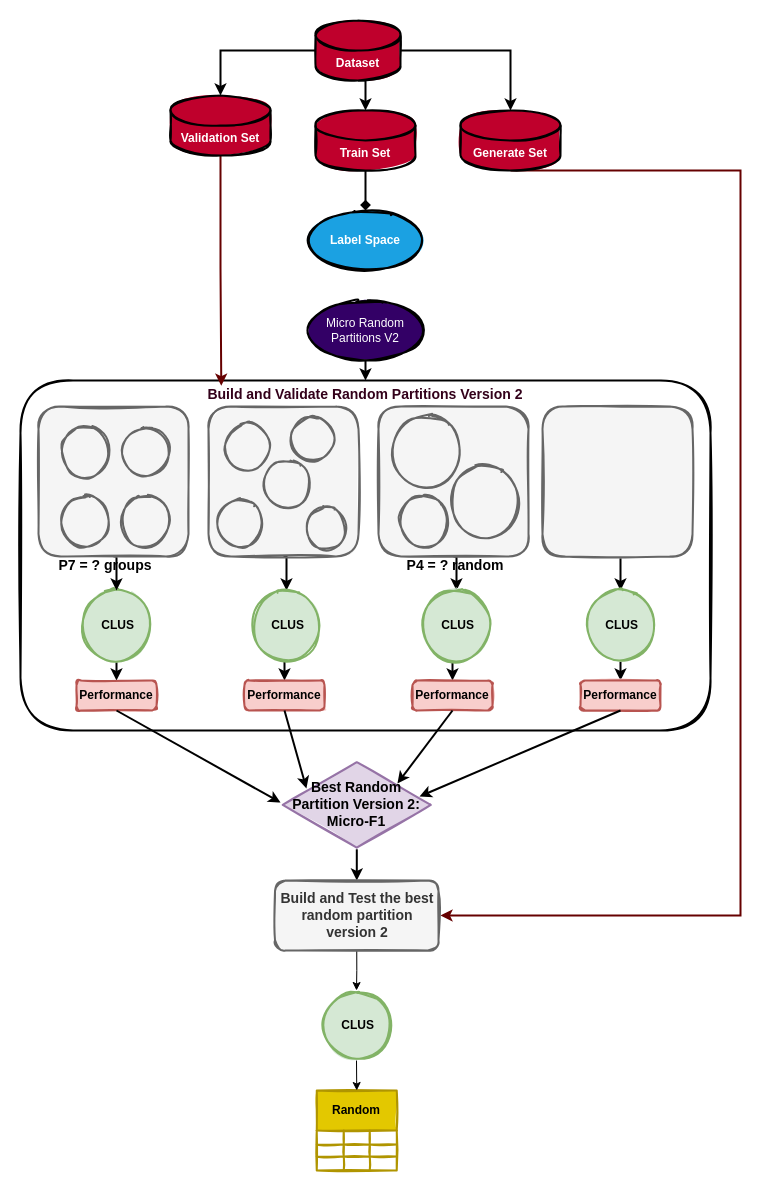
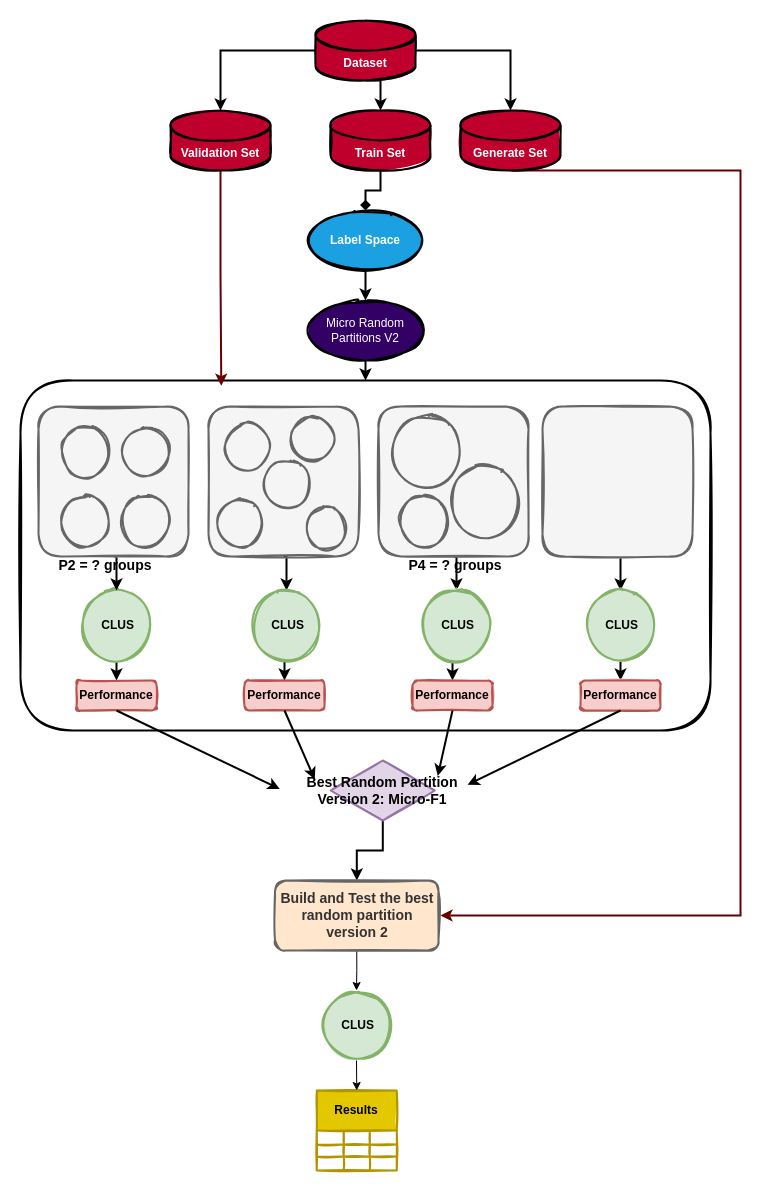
- <mxCell id="6" value="Dataset" style="shape=cylinder3;whiteSpace=wrap;html=1;boundedLbl=1;backgroundOutline=1;size=15;fillColor=#BF002C;strokeColor=#000000;strokeWidth=2;sketch=1;fillWeight=2;hachureGap=8;fillStyle=solid;fontStyle=1;fontColor=#FFFFFF;" parent="1" vertex="1"><mxGeometry x="315" y="20" width="85" height="60" as="geometry" /></mxCell>
+ <mxCell id="6" value="Dataset" style="shape=cylinder3;whiteSpace=wrap;html=1;boundedLbl=1;backgroundOutline=1;size=15;fillColor=#BF002C;strokeColor=#000000;strokeWidth=2;sketch=1;fillWeight=2;hachureGap=8;fillStyle=solid;fontStyle=1;fontColor=#FFFFFF;" parent="1" vertex="1"><mxGeometry x="315" y="20" width="100" height="60" as="geometry" /></mxCell>
- <mxCell id="27" value="Validation Set" style="shape=cylinder3;whiteSpace=wrap;html=1;boundedLbl=1;backgroundOutline=1;size=15;strokeColor=#000000;fillColor=#BF002C;strokeWidth=2;sketch=1;fillWeight=2;hachureGap=8;fillStyle=solid;fontStyle=1;fontColor=#FFFFFF;" parent="1" vertex="1"><mxGeometry x="170" y="95" width="100" height="60" as="geometry" /></mxCell>
+ <mxCell id="27" value="Validation Set" style="shape=cylinder3;whiteSpace=wrap;html=1;boundedLbl=1;backgroundOutline=1;size=15;strokeColor=#000000;fillColor=#BF002C;strokeWidth=2;sketch=1;fillWeight=2;hachureGap=8;fillStyle=solid;fontStyle=1;fontColor=#FFFFFF;" parent="1" vertex="1"><mxGeometry x="170" y="110" width="100" height="60" as="geometry" /></mxCell>
- <mxCell id="8" value="Train Set" style="shape=cylinder3;whiteSpace=wrap;html=1;boundedLbl=1;backgroundOutline=1;size=15;strokeColor=#000000;fillColor=#BF002C;strokeWidth=2;sketch=1;fillWeight=2;hachureGap=8;fillStyle=solid;fontStyle=1;fontColor=#FFFFFF;" parent="1" vertex="1"><mxGeometry x="315" y="110" width="100" height="60" as="geometry" /></mxCell>
+ <mxCell id="8" value="Train Set" style="shape=cylinder3;whiteSpace=wrap;html=1;boundedLbl=1;backgroundOutline=1;size=15;strokeColor=#000000;fillColor=#BF002C;strokeWidth=2;sketch=1;fillWeight=2;hachureGap=8;fillStyle=solid;fontStyle=1;fontColor=#FFFFFF;" parent="1" vertex="1"><mxGeometry x="330" y="110" width="100" height="60" as="geometry" /></mxCell>
+ <mxCell id="28" style="edgeStyle=orthogonalEdgeStyle;rounded=0;orthogonalLoop=1;jettySize=auto;html=1;exitX=0.5;exitY=1;exitDx=0;exitDy=0;entryX=0.5;entryY=0;entryDx=0;entryDy=0;fontColor=#FFFFFF;strokeWidth=2;" parent="1" source="29" target="46" edge="1"><mxGeometry relative="1" as="geometry" /></mxCell>
- <mxCell id="47" value="Build and Validate Random Partitions Version 2" style="text;html=1;strokeColor=none;fillColor=none;align=center;verticalAlign=middle;whiteSpace=wrap;rounded=0;fontStyle=1;fontSize=14;fontColor=#33001A;" parent="1" vertex="1"><mxGeometry x="90" y="384" width="550" height="20" as="geometry" /></mxCell>
- <mxCell id="48" value="P7 = ? groups" style="text;html=1;strokeColor=none;fillColor=none;align=center;verticalAlign=middle;whiteSpace=wrap;rounded=0;fontColor=#000000;fontStyle=1;fontSize=14;" parent="1" vertex="1"><mxGeometry x="40" y="555" width="130" height="20" as="geometry" /></mxCell>
+ <mxCell id="48" value="P2 = ? groups" style="text;html=1;strokeColor=none;fillColor=none;align=center;verticalAlign=middle;whiteSpace=wrap;rounded=0;fontColor=#000000;fontStyle=1;fontSize=14;" parent="1" vertex="1"><mxGeometry x="40" y="555" width="130" height="20" as="geometry" /></mxCell>
- <mxCell id="49" value="P4 = ? random" style="text;html=1;strokeColor=none;fillColor=none;align=center;verticalAlign=middle;whiteSpace=wrap;rounded=0;fontColor=#000000;fontStyle=1;fontSize=14;" parent="1" vertex="1"><mxGeometry x="391" y="555" width="128" height="20" as="geometry" /></mxCell>
+ <mxCell id="49" value="P4 = ? groups" style="text;html=1;strokeColor=none;fillColor=none;align=center;verticalAlign=middle;whiteSpace=wrap;rounded=0;fontColor=#000000;fontStyle=1;fontSize=14;" parent="1" vertex="1"><mxGeometry x="391" y="555" width="128" height="20" as="geometry" /></mxCell>
- <mxCell id="57" value="Best Random Partition Version 2: Micro-F1" style="html=1;whiteSpace=wrap;aspect=fixed;shape=isoRectangle;fontSize=14;rounded=1;fontStyle=1;strokeWidth=2;sketch=1;fillWeight=4;hachureGap=8;hachureAngle=45;fillStyle=solid;fillColor=#e1d5e7;strokeColor=#9673a6;" parent="1" vertex="1"><mxGeometry x="282.25" y="760" width="148" height="88.8" as="geometry" /></mxCell>
+ <mxCell id="57" value="Best Random Partition Version 2: Micro-F1" style="html=1;whiteSpace=wrap;aspect=fixed;shape=isoRectangle;fontSize=14;rounded=1;fontStyle=1;strokeWidth=2;sketch=1;fillWeight=4;hachureGap=8;hachureAngle=45;fillStyle=solid;fillColor=#e1d5e7;strokeColor=#9673a6;" parent="1" vertex="1"><mxGeometry x="282.25" y="760" width="200" height="60" as="geometry" /></mxCell>
- <mxCell id="63" value="Build and Test the best random partition version 2" style="rounded=1;whiteSpace=wrap;html=1;strokeWidth=2;fillWeight=4;hachureGap=8;hachureAngle=45;sketch=1;fillStyle=solid;fontStyle=1;fontSize=14;fillColor=#f5f5f5;fontColor=#333333;strokeColor=#666666;" parent="1" vertex="1"><mxGeometry x="274.5" y="880" width="163.5" height="70" as="geometry" /></mxCell>
+ <mxCell id="63" value="Build and Test the best random partition version 2" style="rounded=1;whiteSpace=wrap;html=1;strokeWidth=2;fillWeight=4;hachureGap=8;hachureAngle=45;sketch=1;fillStyle=solid;fontStyle=1;fontSize=14;fillColor=#ffe6cc;fontColor=#333333;strokeColor=#666666;" parent="1" vertex="1"><mxGeometry x="274.5" y="880" width="163.5" height="70" as="geometry" /></mxCell>
- <mxCell id="11" value="Random" style="shape=table;html=1;whiteSpace=wrap;container=1;collapsible=0;childLayout=tableLayout;fontStyle=1;align=center;fontColor=#000000;fillColor=#e3c800;strokeColor=#B09500;strokeWidth=2;sketch=1;fillWeight=2;hachureGap=8;fillStyle=solid;" parent="1" vertex="1"><mxGeometry x="316.25" y="1090" width="80" height="80" as="geometry" /></mxCell>
+ <mxCell id="11" value="Results" style="shape=table;html=1;whiteSpace=wrap;container=1;collapsible=0;childLayout=tableLayout;fontStyle=1;align=center;fontColor=#000000;fillColor=#e3c800;strokeColor=#B09500;strokeWidth=2;sketch=1;fillWeight=2;hachureGap=8;fillStyle=solid;" parent="1" vertex="1"><mxGeometry x="316.25" y="1090" width="80" height="80" as="geometry" /></mxCell>
